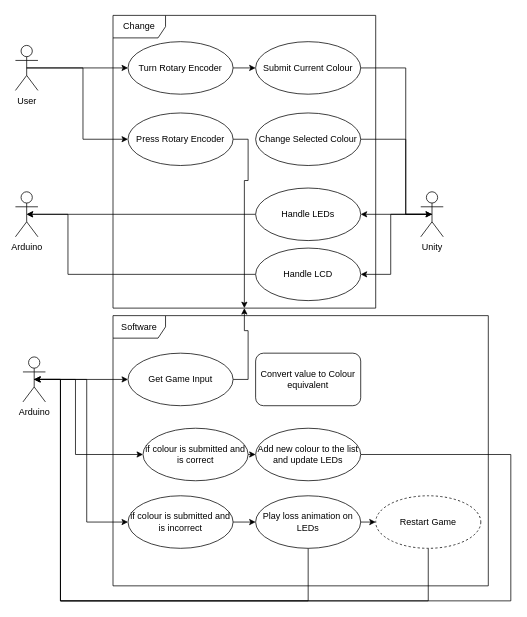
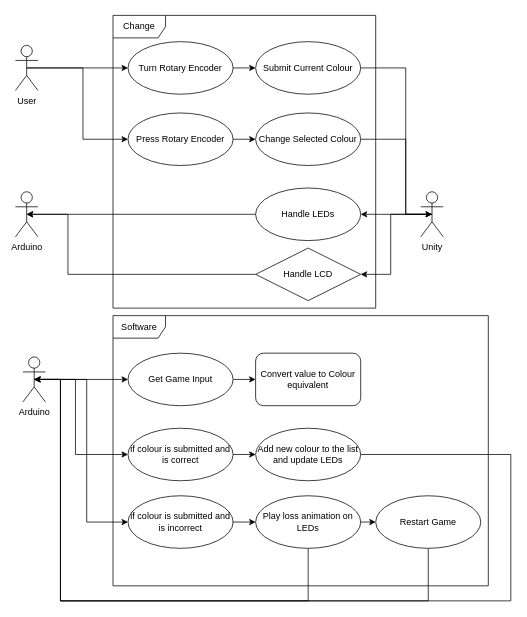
- <mxCell id="13" style="edgeStyle=orthogonalEdgeStyle;rounded=0;orthogonalLoop=1;jettySize=auto;html=1;exitX=1;exitY=0.5;exitDx=0;exitDy=0;" edge="1" parent="1" source="14" target="2"><mxGeometry relative="1" as="geometry" /></mxCell>
+ <mxCell id="13" style="edgeStyle=orthogonalEdgeStyle;rounded=0;orthogonalLoop=1;jettySize=auto;html=1;exitX=1;exitY=0.5;exitDx=0;exitDy=0;entryX=0;entryY=0.5;entryDx=0;entryDy=0;" edge="1" parent="1" source="14" target="10"><mxGeometry relative="1" as="geometry" /></mxCell>
- <mxCell id="22" value="Handle LCD" style="ellipse;whiteSpace=wrap;html=1;" vertex="1" parent="1"><mxGeometry x="340" y="330" width="140" height="70" as="geometry" /></mxCell>
+ <mxCell id="22" value="Handle LCD" style="rhombus;whiteSpace=wrap;html=1;" vertex="1" parent="1"><mxGeometry x="340" y="330" width="140" height="70" as="geometry" /></mxCell>
- <mxCell id="27" style="edgeStyle=orthogonalEdgeStyle;rounded=0;orthogonalLoop=1;jettySize=auto;html=1;exitX=1;exitY=0.5;exitDx=0;exitDy=0;" edge="1" parent="1" source="28" target="2"><mxGeometry relative="1" as="geometry" /></mxCell>
+ <mxCell id="27" style="edgeStyle=orthogonalEdgeStyle;rounded=0;orthogonalLoop=1;jettySize=auto;html=1;exitX=1;exitY=0.5;exitDx=0;exitDy=0;entryX=0;entryY=0.5;entryDx=0;entryDy=0;" edge="1" parent="1" source="28" target="29"><mxGeometry relative="1" as="geometry" /></mxCell>
- <mxCell id="31" value="if colour is submitted and is correct" style="ellipse;whiteSpace=wrap;html=1;" vertex="1" parent="1"><mxGeometry x="190" y="570" width="140" height="70" as="geometry" /></mxCell>
+ <mxCell id="31" value="if colour is submitted and is correct" style="ellipse;whiteSpace=wrap;html=1;" vertex="1" parent="1"><mxGeometry x="170" y="570" width="140" height="70" as="geometry" /></mxCell>
- <mxCell id="40" value="Restart Game" style="ellipse;whiteSpace=wrap;html=1;dashed=1;" vertex="1" parent="1"><mxGeometry x="500" y="660" width="140" height="70" as="geometry" /></mxCell>
+ <mxCell id="40" value="Restart Game" style="ellipse;whiteSpace=wrap;html=1;" vertex="1" parent="1"><mxGeometry x="500" y="660" width="140" height="70" as="geometry" /></mxCell>
